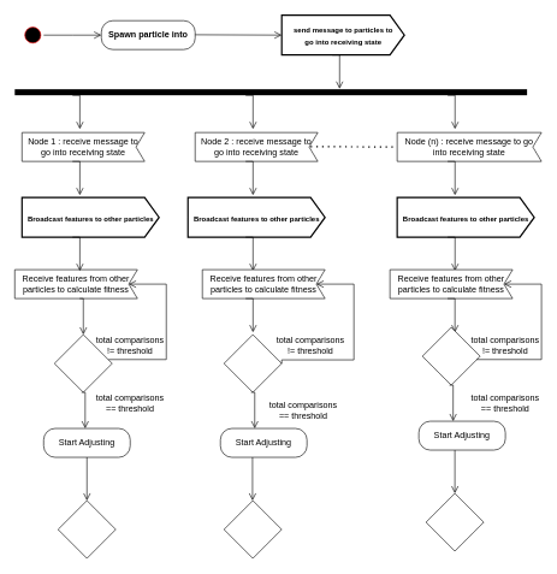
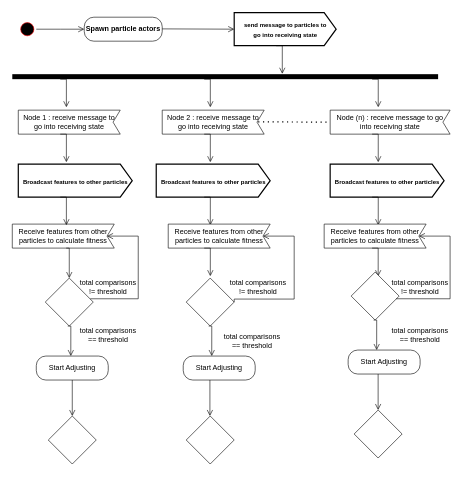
- <mxCell id="4" value="&lt;b&gt;Spawn particle into&lt;/b&gt;" style="rounded=1;whiteSpace=wrap;html=1;arcSize=40;fontColor=#000000;fillColor=#FFFFFF;strokeColor=#000000;" vertex="1" parent="1"><mxGeometry x="140" y="28" width="130" height="40" as="geometry" /></mxCell>
+ <mxCell id="4" value="&lt;b&gt;Spawn particle actors&lt;/b&gt;" style="rounded=1;whiteSpace=wrap;html=1;arcSize=40;fontColor=#000000;fillColor=#FFFFFF;strokeColor=#000000;" vertex="1" parent="1"><mxGeometry x="140" y="28" width="130" height="40" as="geometry" /></mxCell>
